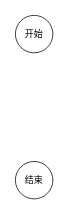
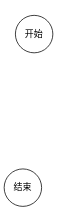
- <mxCell id="3" value="结束" style="ellipse;whiteSpace=wrap;html=1;aspect=fixed;" vertex="1" parent="1"><mxGeometry x="20" y="215" width="50" height="50" as="geometry" /></mxCell>
+ <mxCell id="3" value="结束" style="ellipse;whiteSpace=wrap;html=1;aspect=fixed;" vertex="1" parent="1"><mxGeometry x="5" y="225" width="50" height="50" as="geometry" /></mxCell>
